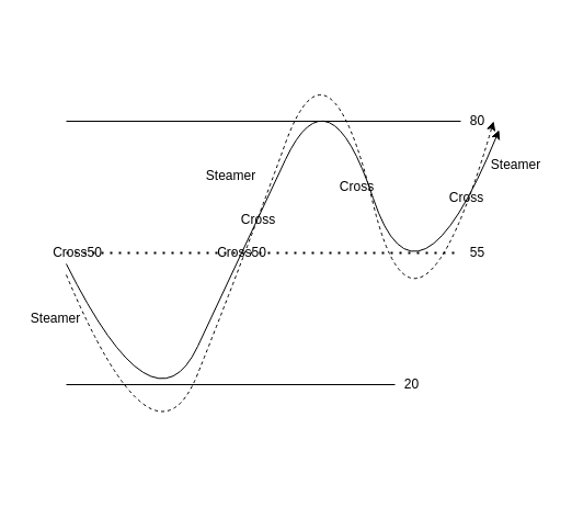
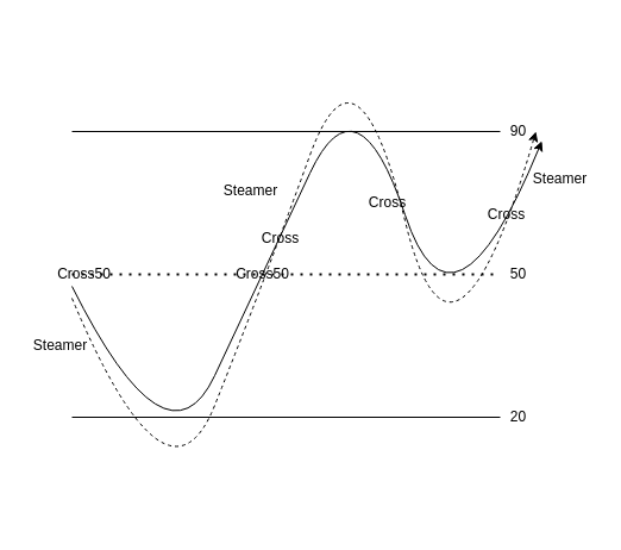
- <mxCell id="5" value="80" style="text;html=1;align=center;verticalAlign=middle;resizable=0;points=[];autosize=1;strokeColor=none;" vertex="1" parent="1"><mxGeometry x="420" y="100" width="30" height="20" as="geometry" /></mxCell>
+ <mxCell id="5" value="90" style="text;html=1;align=center;verticalAlign=middle;resizable=0;points=[];autosize=1;strokeColor=none;" vertex="1" parent="1"><mxGeometry x="420" y="100" width="30" height="20" as="geometry" /></mxCell>
- <mxCell id="7" value="55" style="text;html=1;align=center;verticalAlign=middle;resizable=0;points=[];autosize=1;strokeColor=none;" vertex="1" parent="1"><mxGeometry x="420" y="220" width="30" height="20" as="geometry" /></mxCell>
+ <mxCell id="7" value="50" style="text;html=1;align=center;verticalAlign=middle;resizable=0;points=[];autosize=1;strokeColor=none;" vertex="1" parent="1"><mxGeometry x="420" y="220" width="30" height="20" as="geometry" /></mxCell>
- <mxCell id="3" value="20" style="text;html=1;align=center;verticalAlign=middle;resizable=0;points=[];autosize=1;strokeColor=none;" vertex="1" parent="1"><mxGeometry x="360" y="340" width="30" height="20" as="geometry" /></mxCell>
+ <mxCell id="3" value="20" style="text;html=1;align=center;verticalAlign=middle;resizable=0;points=[];autosize=1;strokeColor=none;" vertex="1" parent="1"><mxGeometry x="420" y="340" width="30" height="20" as="geometry" /></mxCell>
